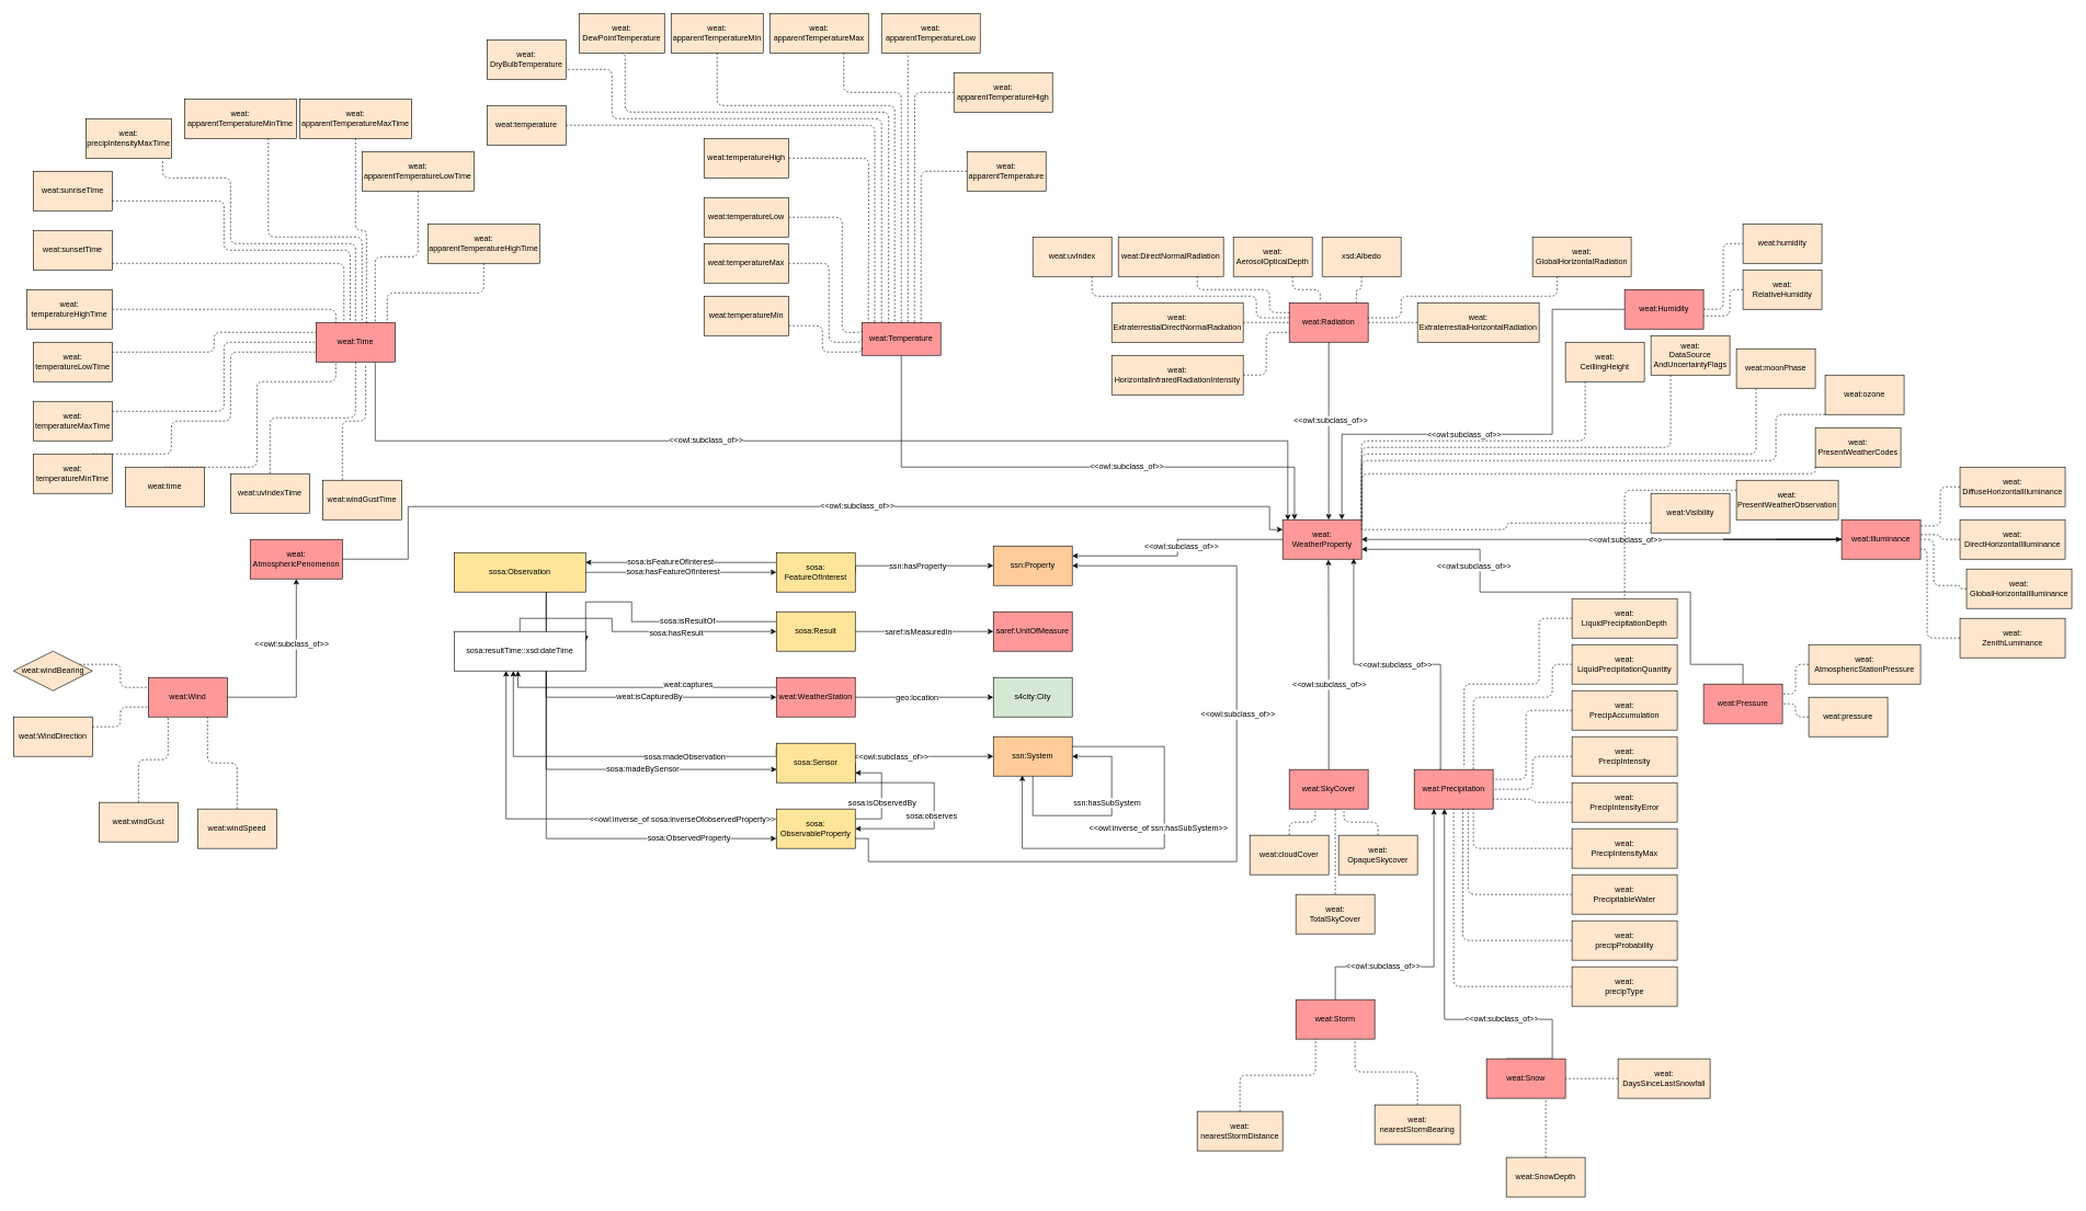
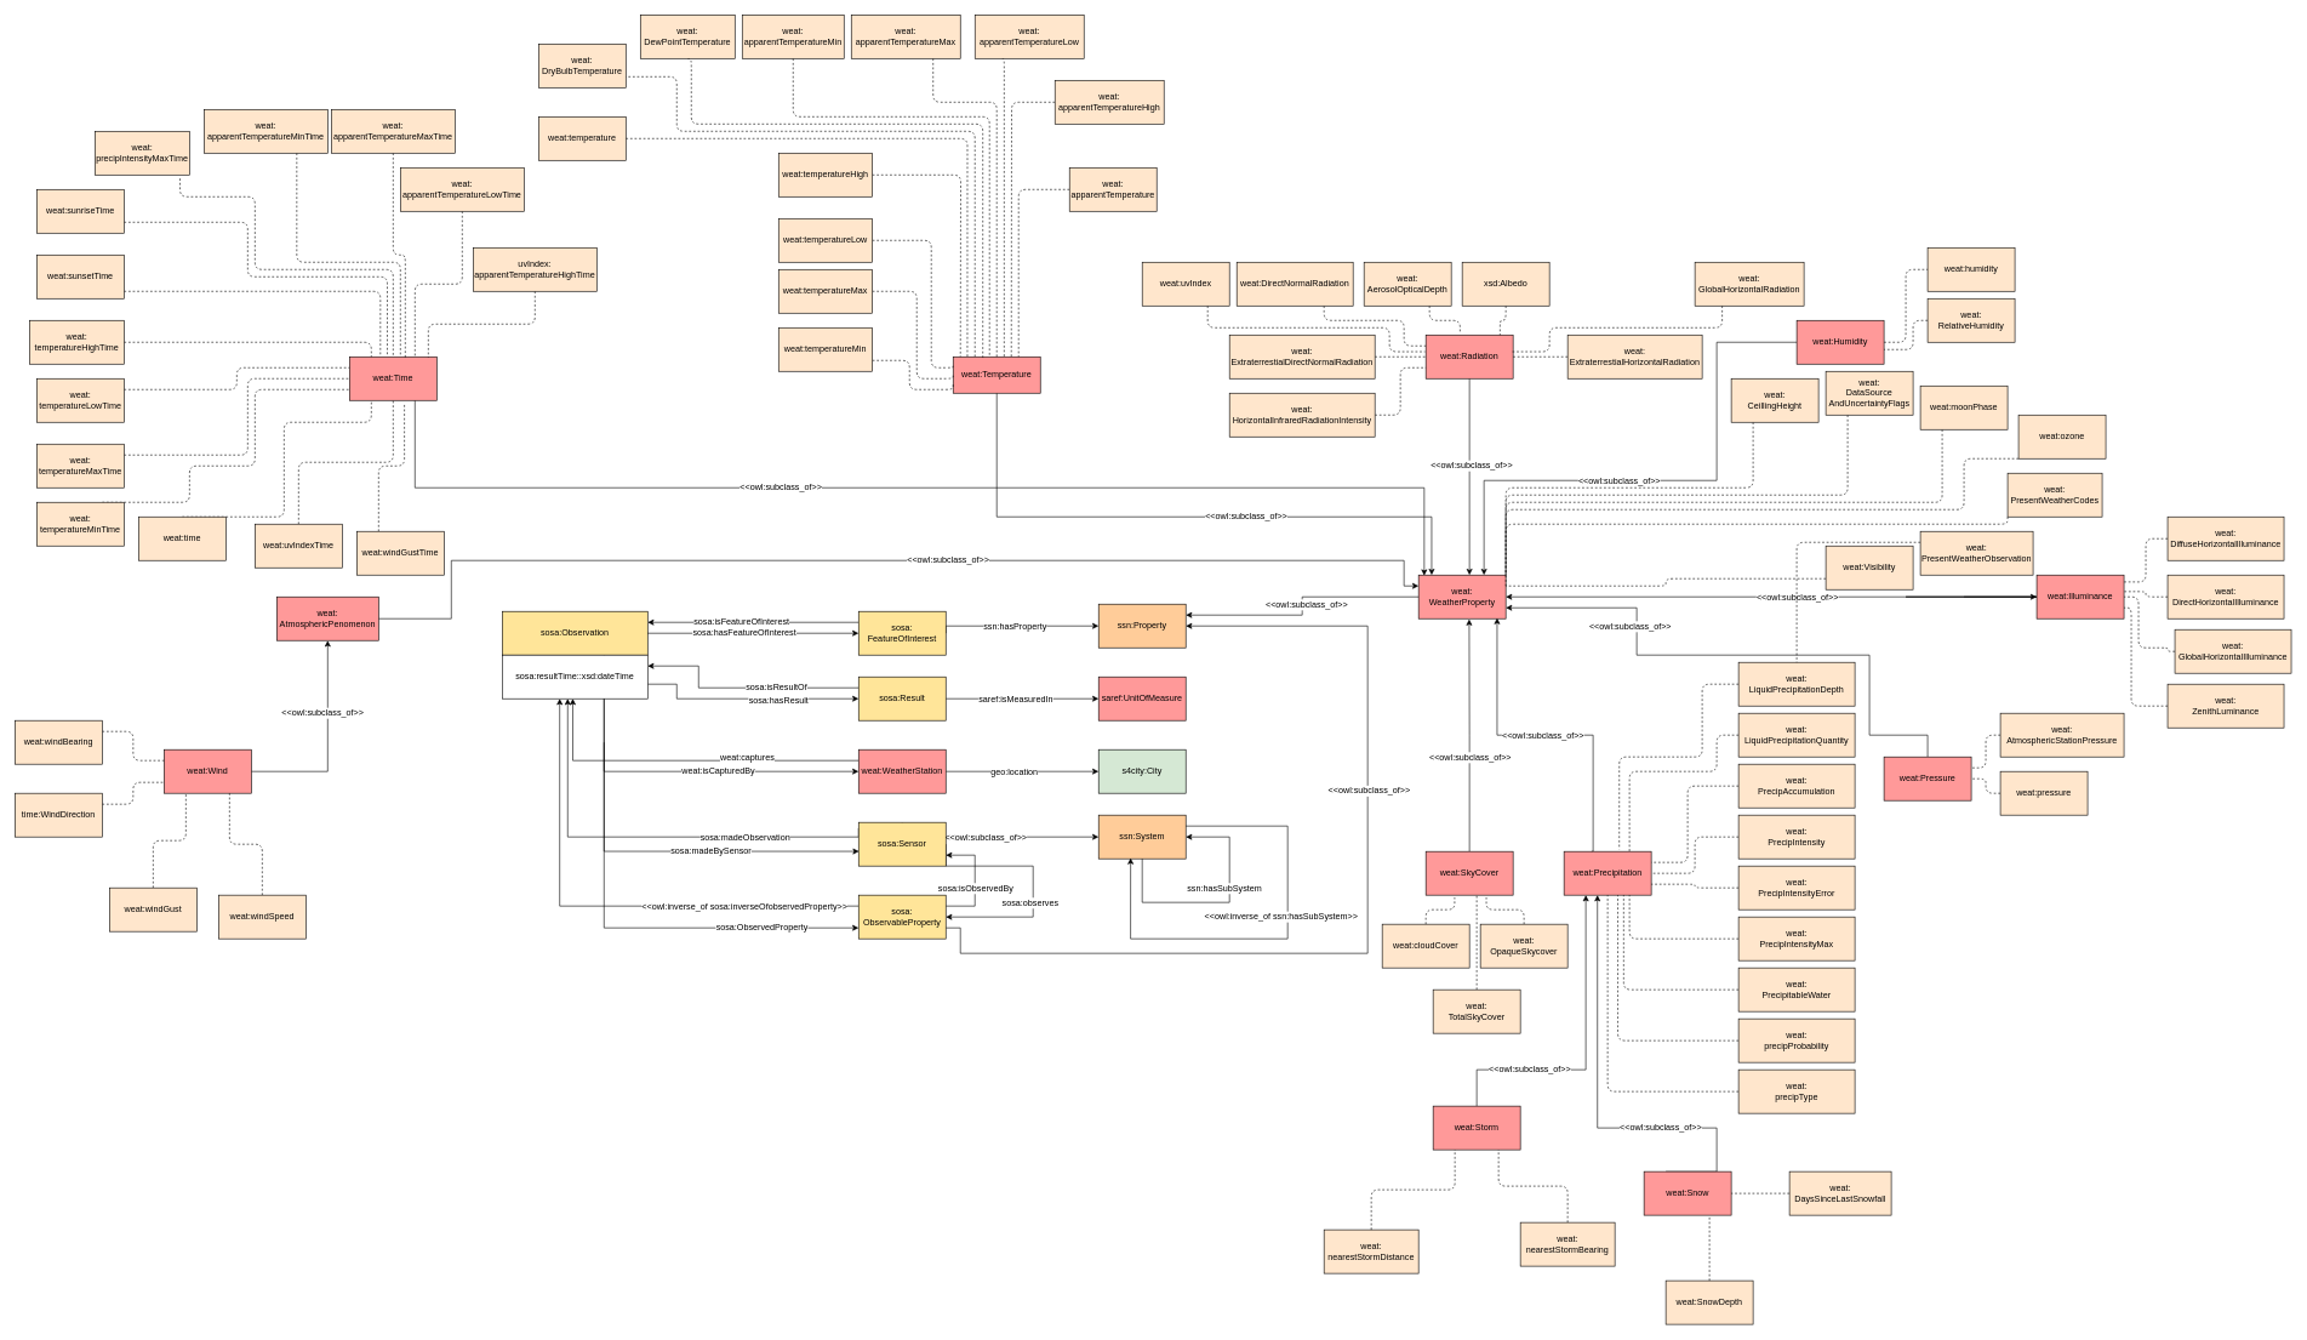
- <mxCell id="155" value="weat:&lt;br&gt;apparentTemperatureHighTime" style="rounded=0;whiteSpace=wrap;html=1;fillColor=#FFE6CC;" parent="1" vertex="1"><mxGeometry x="650" y="340" width="170" height="60" as="geometry" /></mxCell>
+ <mxCell id="155" value="uvIndex:&lt;br&gt;apparentTemperatureHighTime" style="rounded=0;whiteSpace=wrap;html=1;fillColor=#FFE6CC;" parent="1" vertex="1"><mxGeometry x="650" y="340" width="170" height="60" as="geometry" /></mxCell>
- <mxCell id="228" value="sosa:resultTime::xsd:dateTime" style="rounded=0;whiteSpace=wrap;html=1;" parent="1" vertex="1"><mxGeometry x="690" y="960" width="200" height="60" as="geometry" /></mxCell>
+ <mxCell id="228" value="sosa:resultTime::xsd:dateTime" style="rounded=0;whiteSpace=wrap;html=1;" parent="1" vertex="1"><mxGeometry x="690" y="900" width="200" height="60" as="geometry" /></mxCell>
- <mxCell id="192" value="weat:windBearing" style="rhombus;whiteSpace=wrap;html=1;fillColor=#FFE6CC;" parent="1" vertex="1"><mxGeometry x="20" y="990" width="120" height="60" as="geometry" /></mxCell>
+ <mxCell id="192" value="weat:windBearing" style="rounded=0;whiteSpace=wrap;html=1;fillColor=#FFE6CC;" parent="1" vertex="1"><mxGeometry x="20" y="990" width="120" height="60" as="geometry" /></mxCell>
- <mxCell id="190" value="weat:WindDirection" style="rounded=0;whiteSpace=wrap;html=1;fillColor=#FFE6CC;" parent="1" vertex="1"><mxGeometry x="20" y="1090" width="120" height="60" as="geometry" /></mxCell>
+ <mxCell id="190" value="time:WindDirection" style="rounded=0;whiteSpace=wrap;html=1;fillColor=#FFE6CC;" parent="1" vertex="1"><mxGeometry x="20" y="1090" width="120" height="60" as="geometry" /></mxCell>
